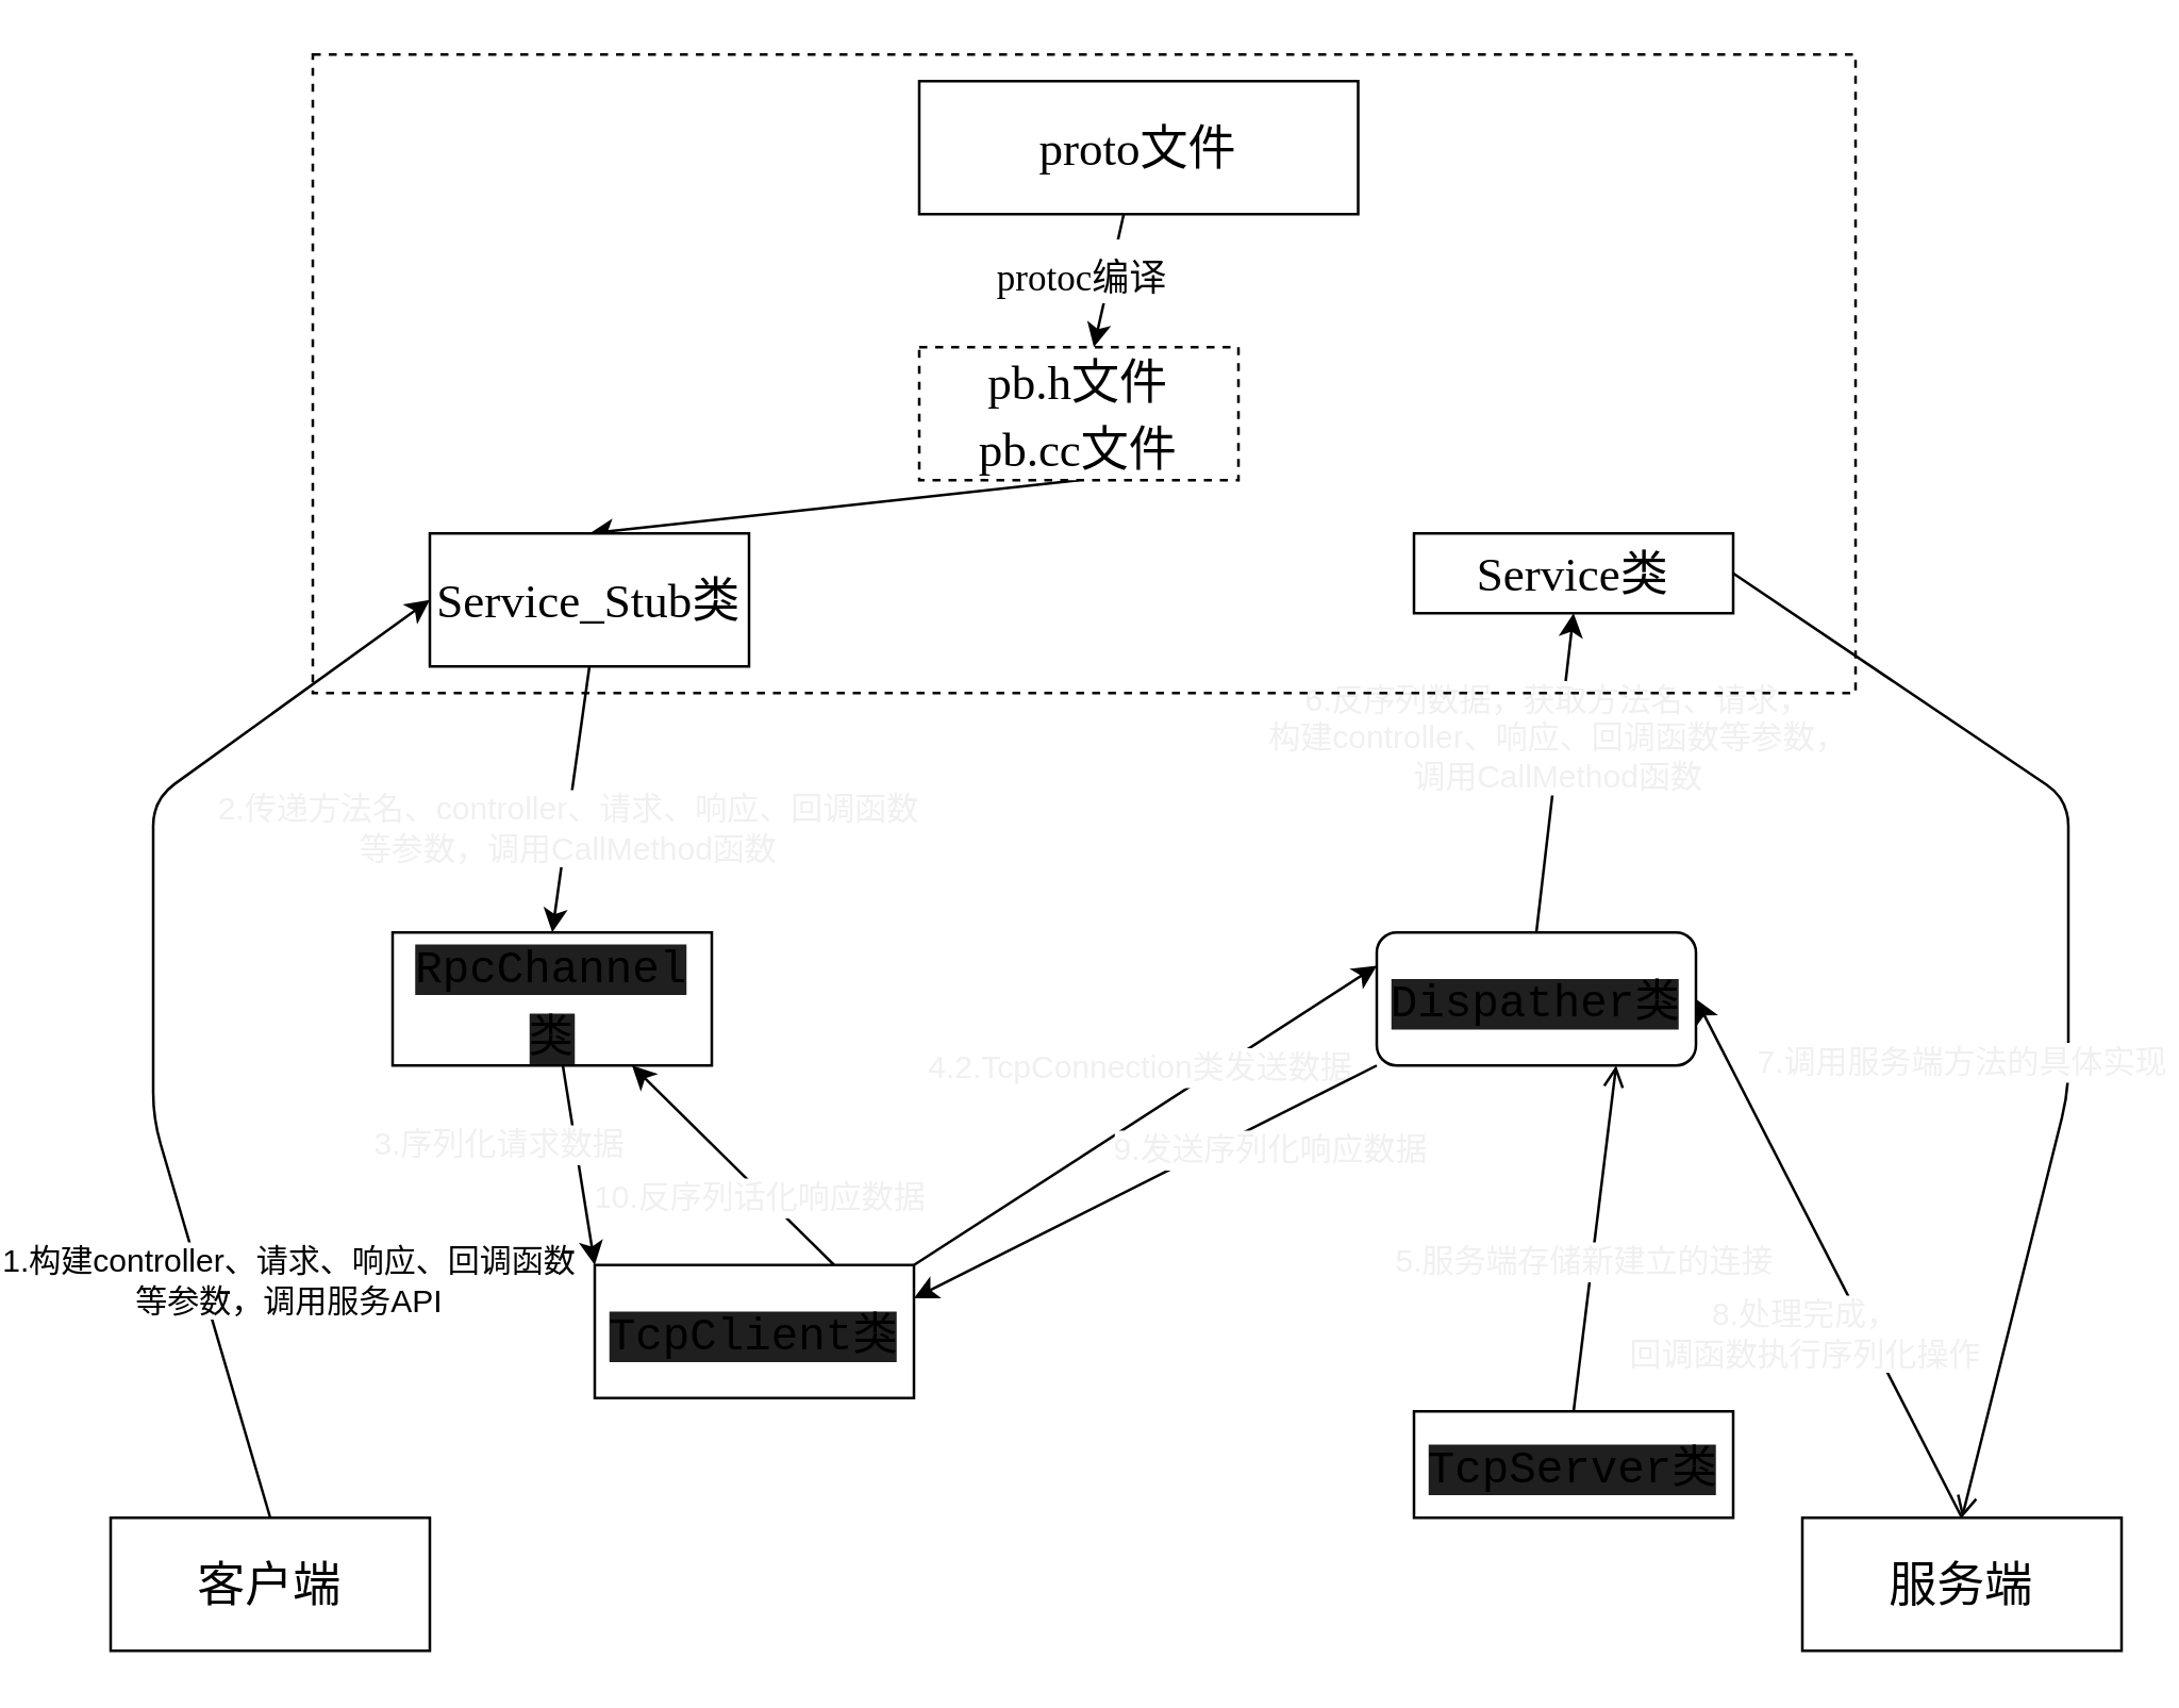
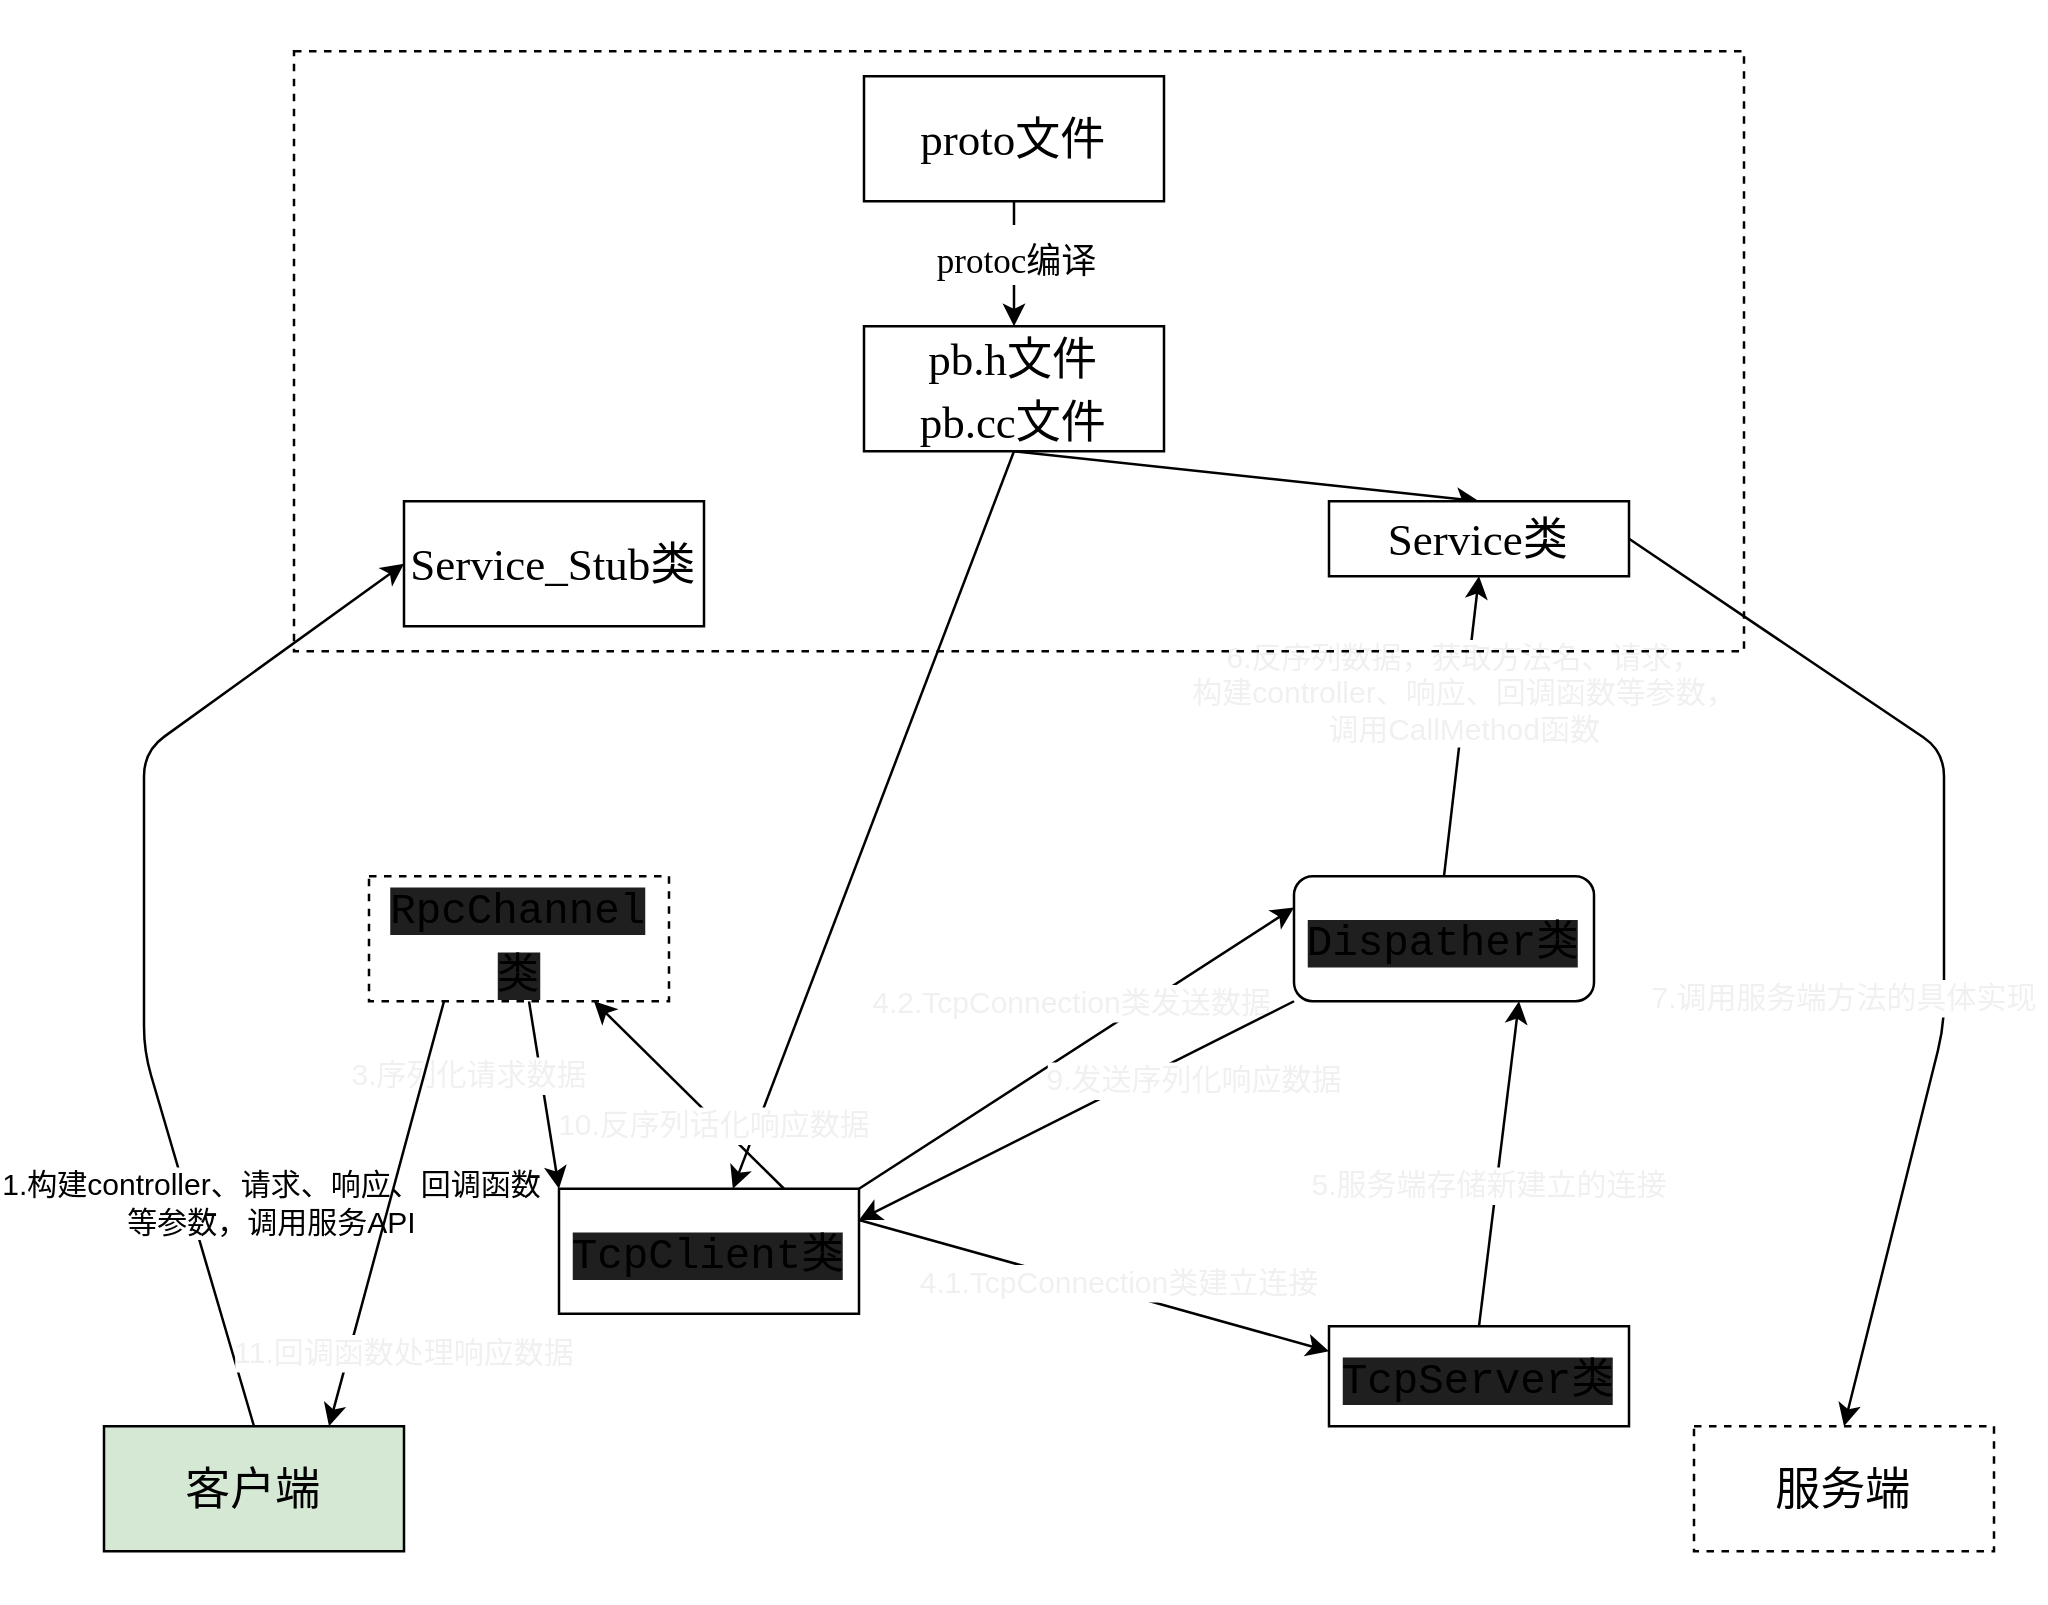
- <mxCell id="3" value="&lt;font style=&quot;font-size: 18px;&quot; face=&quot;Garamond&quot;&gt;proto文件&lt;/font&gt;" style="whiteSpace=wrap;html=1;hachureGap=4;fontFamily=Architects Daughter;fontSource=https%3A%2F%2Ffonts.googleapis.com%2Fcss%3Ffamily%3DArchitects%2BDaughter;fontSize=20;" parent="1" vertex="1"><mxGeometry x="324" y="30" width="165" height="50" as="geometry" /></mxCell>
+ <mxCell id="3" value="&lt;font style=&quot;font-size: 18px;&quot; face=&quot;Garamond&quot;&gt;proto文件&lt;/font&gt;" style="whiteSpace=wrap;html=1;hachureGap=4;fontFamily=Architects Daughter;fontSource=https%3A%2F%2Ffonts.googleapis.com%2Fcss%3Ffamily%3DArchitects%2BDaughter;fontSize=20;" parent="1" vertex="1"><mxGeometry x="324" y="30" width="120" height="50" as="geometry" /></mxCell>
- <mxCell id="6" value="&lt;font face=&quot;Garamond&quot;&gt;&lt;font style=&quot;font-size: 18px;&quot;&gt;pb.h文件&lt;br&gt;pb.cc文件&lt;/font&gt;&lt;br&gt;&lt;/font&gt;" style="whiteSpace=wrap;html=1;hachureGap=4;fontFamily=Architects Daughter;fontSource=https%3A%2F%2Ffonts.googleapis.com%2Fcss%3Ffamily%3DArchitects%2BDaughter;fontSize=20;dashed=1;" parent="1" vertex="1"><mxGeometry x="324" y="130" width="120" height="50" as="geometry" /></mxCell>
+ <mxCell id="6" value="&lt;font face=&quot;Garamond&quot;&gt;&lt;font style=&quot;font-size: 18px;&quot;&gt;pb.h文件&lt;br&gt;pb.cc文件&lt;/font&gt;&lt;br&gt;&lt;/font&gt;" style="whiteSpace=wrap;html=1;hachureGap=4;fontFamily=Architects Daughter;fontSource=https%3A%2F%2Ffonts.googleapis.com%2Fcss%3Ffamily%3DArchitects%2BDaughter;fontSize=20;" parent="1" vertex="1"><mxGeometry x="324" y="130" width="120" height="50" as="geometry" /></mxCell>
- <mxCell id="4" style="edgeStyle=none;sketch=0;hachureGap=4;jiggle=2;curveFitting=1;html=1;exitX=0.5;exitY=1;exitDx=0;exitDy=0;entryX=0.5;entryY=0;entryDx=0;entryDy=0;fontFamily=Garamond;fontSize=18;" parent="1" source="6" target="9" edge="1"><mxGeometry relative="1" as="geometry" /></mxCell>
+ <mxCell id="4" style="edgeStyle=none;sketch=0;hachureGap=4;jiggle=2;curveFitting=1;html=1;exitX=0.5;exitY=1;exitDx=0;exitDy=0;fontFamily=Garamond;fontSize=18;" parent="1" source="6" target="29" edge="1"><mxGeometry relative="1" as="geometry" /></mxCell>
+ <mxCell id="5" style="edgeStyle=none;sketch=0;hachureGap=4;jiggle=2;curveFitting=1;html=1;exitX=0.5;exitY=1;exitDx=0;exitDy=0;entryX=0.5;entryY=0;entryDx=0;entryDy=0;fontFamily=Garamond;fontSize=18;" parent="1" source="6" target="12" edge="1"><mxGeometry relative="1" as="geometry" /></mxCell>
- <mxCell id="7" style="edgeStyle=none;html=1;exitX=0.5;exitY=1;exitDx=0;exitDy=0;entryX=0.5;entryY=0;entryDx=0;entryDy=0;fontSize=12;fontColor=#F0F0F0;" edge="1" parent="1" source="9" target="22"><mxGeometry relative="1" as="geometry" /></mxCell>
- <mxCell id="8" value="2.传递方法名、controller、请求、响应、回调函数&lt;br&gt;等参数，调用CallMethod函数" style="edgeLabel;html=1;align=center;verticalAlign=middle;resizable=0;points=[];fontSize=12;fontColor=#F0F0F0;" vertex="1" connectable="0" parent="7"><mxGeometry x="-0.38" y="-1" relative="1" as="geometry"><mxPoint x="-3" y="30" as="offset" /></mxGeometry></mxCell>
- <mxCell id="22" value="&lt;span style=&quot;background-color: rgb(31, 31, 31); font-family: Consolas, &amp;quot;Courier New&amp;quot;, monospace; font-size: 17px;&quot;&gt;RpcChannel类&lt;/span&gt;" style="whiteSpace=wrap;html=1;hachureGap=4;fontFamily=Architects Daughter;fontSource=https%3A%2F%2Ffonts.googleapis.com%2Fcss%3Ffamily%3DArchitects%2BDaughter;fontSize=20;" vertex="1" parent="1"><mxGeometry x="126" y="350" width="120" height="50" as="geometry" /></mxCell>
+ <mxCell id="22" value="&lt;span style=&quot;background-color: rgb(31, 31, 31); font-family: Consolas, &amp;quot;Courier New&amp;quot;, monospace; font-size: 17px;&quot;&gt;RpcChannel类&lt;/span&gt;" style="whiteSpace=wrap;html=1;hachureGap=4;fontFamily=Architects Daughter;fontSource=https%3A%2F%2Ffonts.googleapis.com%2Fcss%3Ffamily%3DArchitects%2BDaughter;fontSize=20;dashed=1;" vertex="1" parent="1"><mxGeometry x="126" y="350" width="120" height="50" as="geometry" /></mxCell>
- <mxCell id="30" style="edgeStyle=none;html=1;exitX=0.5;exitY=0;exitDx=0;exitDy=0;entryX=0.75;entryY=1;entryDx=0;entryDy=0;fontSize=12;fontColor=#F0F0F0;endArrow=open;" edge="1" parent="1" source="32" target="38"><mxGeometry relative="1" as="geometry" /></mxCell>
+ <mxCell id="30" style="edgeStyle=none;html=1;exitX=0.5;exitY=0;exitDx=0;exitDy=0;entryX=0.75;entryY=1;entryDx=0;entryDy=0;fontSize=12;fontColor=#F0F0F0;" edge="1" parent="1" source="32" target="38"><mxGeometry relative="1" as="geometry" /></mxCell>
- <mxCell id="39" style="edgeStyle=none;html=1;exitX=0.5;exitY=0;exitDx=0;exitDy=0;entryX=1;entryY=0.5;entryDx=0;entryDy=0;fontSize=12;fontColor=#F0F0F0;" edge="1" parent="1" source="41" target="38"><mxGeometry relative="1" as="geometry" /></mxCell>
- <mxCell id="40" value="8.处理完成，&lt;br&gt;回调函数执行序列化操作" style="edgeLabel;html=1;align=center;verticalAlign=middle;resizable=0;points=[];fontSize=12;fontColor=#F0F0F0;" vertex="1" connectable="0" parent="39"><mxGeometry x="-0.211" relative="1" as="geometry"><mxPoint x="-20" y="7" as="offset" /></mxGeometry></mxCell>
+ <mxCell id="20" style="edgeStyle=none;html=1;exitX=0.25;exitY=1;exitDx=0;exitDy=0;entryX=0.75;entryY=0;entryDx=0;entryDy=0;fontSize=12;fontColor=#F0F0F0;" edge="1" parent="1" source="22" target="17"><mxGeometry relative="1" as="geometry" /></mxCell>
+ <mxCell id="21" value="11.回调函数处理响应数据" style="edgeLabel;html=1;align=center;verticalAlign=middle;resizable=0;points=[];fontSize=12;fontColor=#F0F0F0;" vertex="1" connectable="0" parent="20"><mxGeometry x="0.564" relative="1" as="geometry"><mxPoint x="20" y="7" as="offset" /></mxGeometry></mxCell>
+ <mxCell id="23" style="edgeStyle=none;html=1;exitX=1;exitY=0.25;exitDx=0;exitDy=0;entryX=0;entryY=0.25;entryDx=0;entryDy=0;fontSize=12;fontColor=#F0F0F0;" edge="1" parent="1" source="29" target="32"><mxGeometry relative="1" as="geometry" /></mxCell>
+ <mxCell id="24" value="4.1.TcpConnection类建立连接" style="edgeLabel;html=1;align=center;verticalAlign=middle;resizable=0;points=[];fontSize=12;fontColor=#F0F0F0;" vertex="1" connectable="0" parent="23"><mxGeometry x="-0.423" y="-1" relative="1" as="geometry"><mxPoint x="50" y="9" as="offset" /></mxGeometry></mxCell>
- <mxCell id="10" style="edgeStyle=none;html=1;exitX=1;exitY=0.5;exitDx=0;exitDy=0;fontSize=12;fontColor=#F0F0F0;entryX=0.5;entryY=0;entryDx=0;entryDy=0;endArrow=open;" edge="1" parent="1" source="12" target="41"><mxGeometry relative="1" as="geometry"><mxPoint x="686" y="560" as="targetPoint" /><Array as="points"><mxPoint x="756" y="300" /><mxPoint x="756" y="410" /></Array></mxGeometry></mxCell>
+ <mxCell id="10" style="edgeStyle=none;html=1;exitX=1;exitY=0.5;exitDx=0;exitDy=0;fontSize=12;fontColor=#F0F0F0;entryX=0.5;entryY=0;entryDx=0;entryDy=0;" edge="1" parent="1" source="12" target="41"><mxGeometry relative="1" as="geometry"><mxPoint x="686" y="560" as="targetPoint" /><Array as="points"><mxPoint x="756" y="300" /><mxPoint x="756" y="410" /></Array></mxGeometry></mxCell>
- <mxCell id="17" value="&lt;font face=&quot;Garamond&quot;&gt;&lt;span style=&quot;font-size: 18px;&quot;&gt;客户端&lt;/span&gt;&lt;/font&gt;" style="whiteSpace=wrap;html=1;hachureGap=4;fontFamily=Architects Daughter;fontSource=https%3A%2F%2Ffonts.googleapis.com%2Fcss%3Ffamily%3DArchitects%2BDaughter;fontSize=20;" vertex="1" parent="1"><mxGeometry x="20" y="570" width="120" height="50" as="geometry" /></mxCell>
+ <mxCell id="17" value="&lt;font face=&quot;Garamond&quot;&gt;&lt;span style=&quot;font-size: 18px;&quot;&gt;客户端&lt;/span&gt;&lt;/font&gt;" style="whiteSpace=wrap;html=1;hachureGap=4;fontFamily=Architects Daughter;fontSource=https%3A%2F%2Ffonts.googleapis.com%2Fcss%3Ffamily%3DArchitects%2BDaughter;fontSize=20;fillColor=#d5e8d4;" vertex="1" parent="1"><mxGeometry x="20" y="570" width="120" height="50" as="geometry" /></mxCell>
- <mxCell id="41" value="&lt;font face=&quot;Garamond&quot;&gt;&lt;span style=&quot;font-size: 18px;&quot;&gt;服务端&lt;/span&gt;&lt;/font&gt;" style="whiteSpace=wrap;html=1;hachureGap=4;fontFamily=Architects Daughter;fontSource=https%3A%2F%2Ffonts.googleapis.com%2Fcss%3Ffamily%3DArchitects%2BDaughter;fontSize=20;" vertex="1" parent="1"><mxGeometry x="656" y="570" width="120" height="50" as="geometry" /></mxCell>
+ <mxCell id="41" value="&lt;font face=&quot;Garamond&quot;&gt;&lt;span style=&quot;font-size: 18px;&quot;&gt;服务端&lt;/span&gt;&lt;/font&gt;" style="whiteSpace=wrap;html=1;hachureGap=4;fontFamily=Architects Daughter;fontSource=https%3A%2F%2Ffonts.googleapis.com%2Fcss%3Ffamily%3DArchitects%2BDaughter;fontSize=20;dashed=1;" vertex="1" parent="1"><mxGeometry x="656" y="570" width="120" height="50" as="geometry" /></mxCell>
